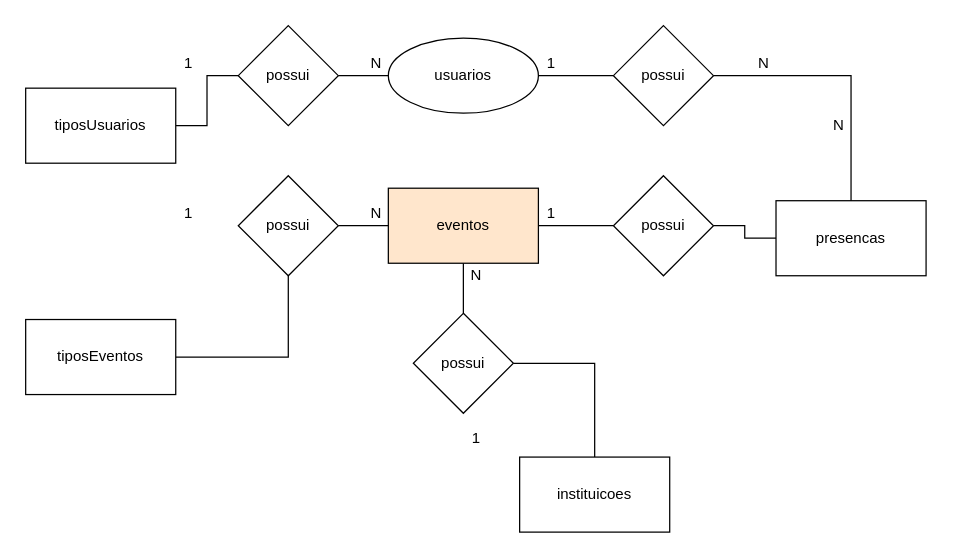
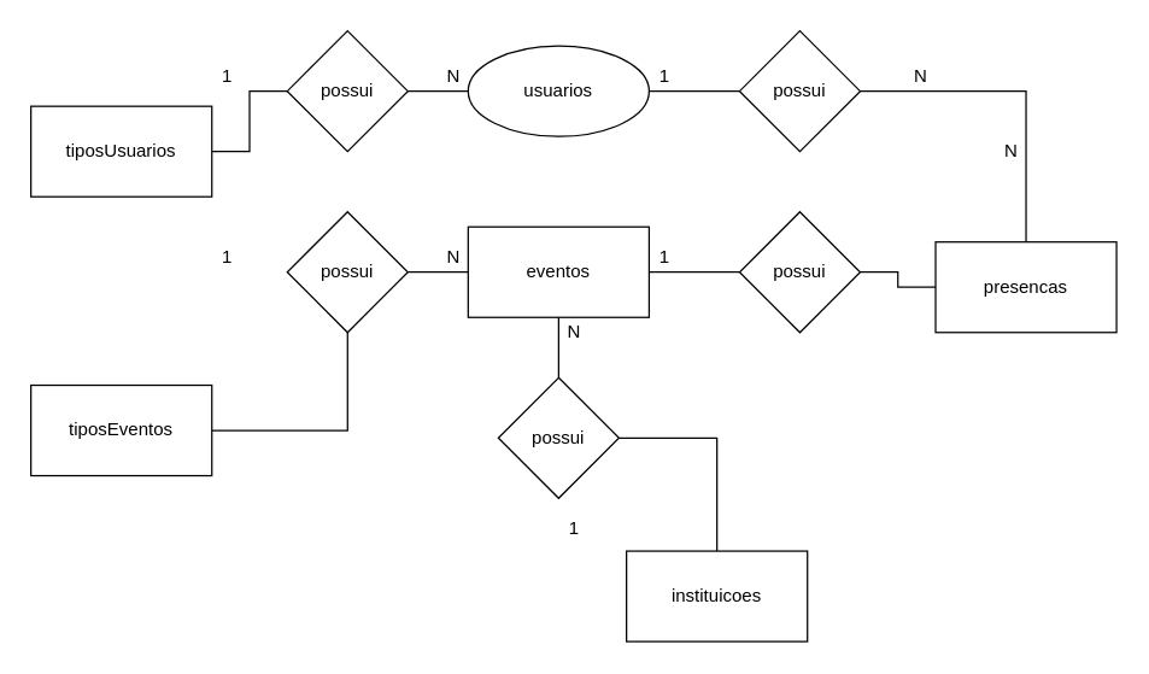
- <mxCell id="11" value="eventos" style="rounded=0;whiteSpace=wrap;html=1;fillColor=#ffe6cc;" vertex="1" parent="1"><mxGeometry x="310" y="150" width="120" height="60" as="geometry" /></mxCell>
+ <mxCell id="11" value="eventos" style="rounded=0;whiteSpace=wrap;html=1;" vertex="1" parent="1"><mxGeometry x="310" y="150" width="120" height="60" as="geometry" /></mxCell>
